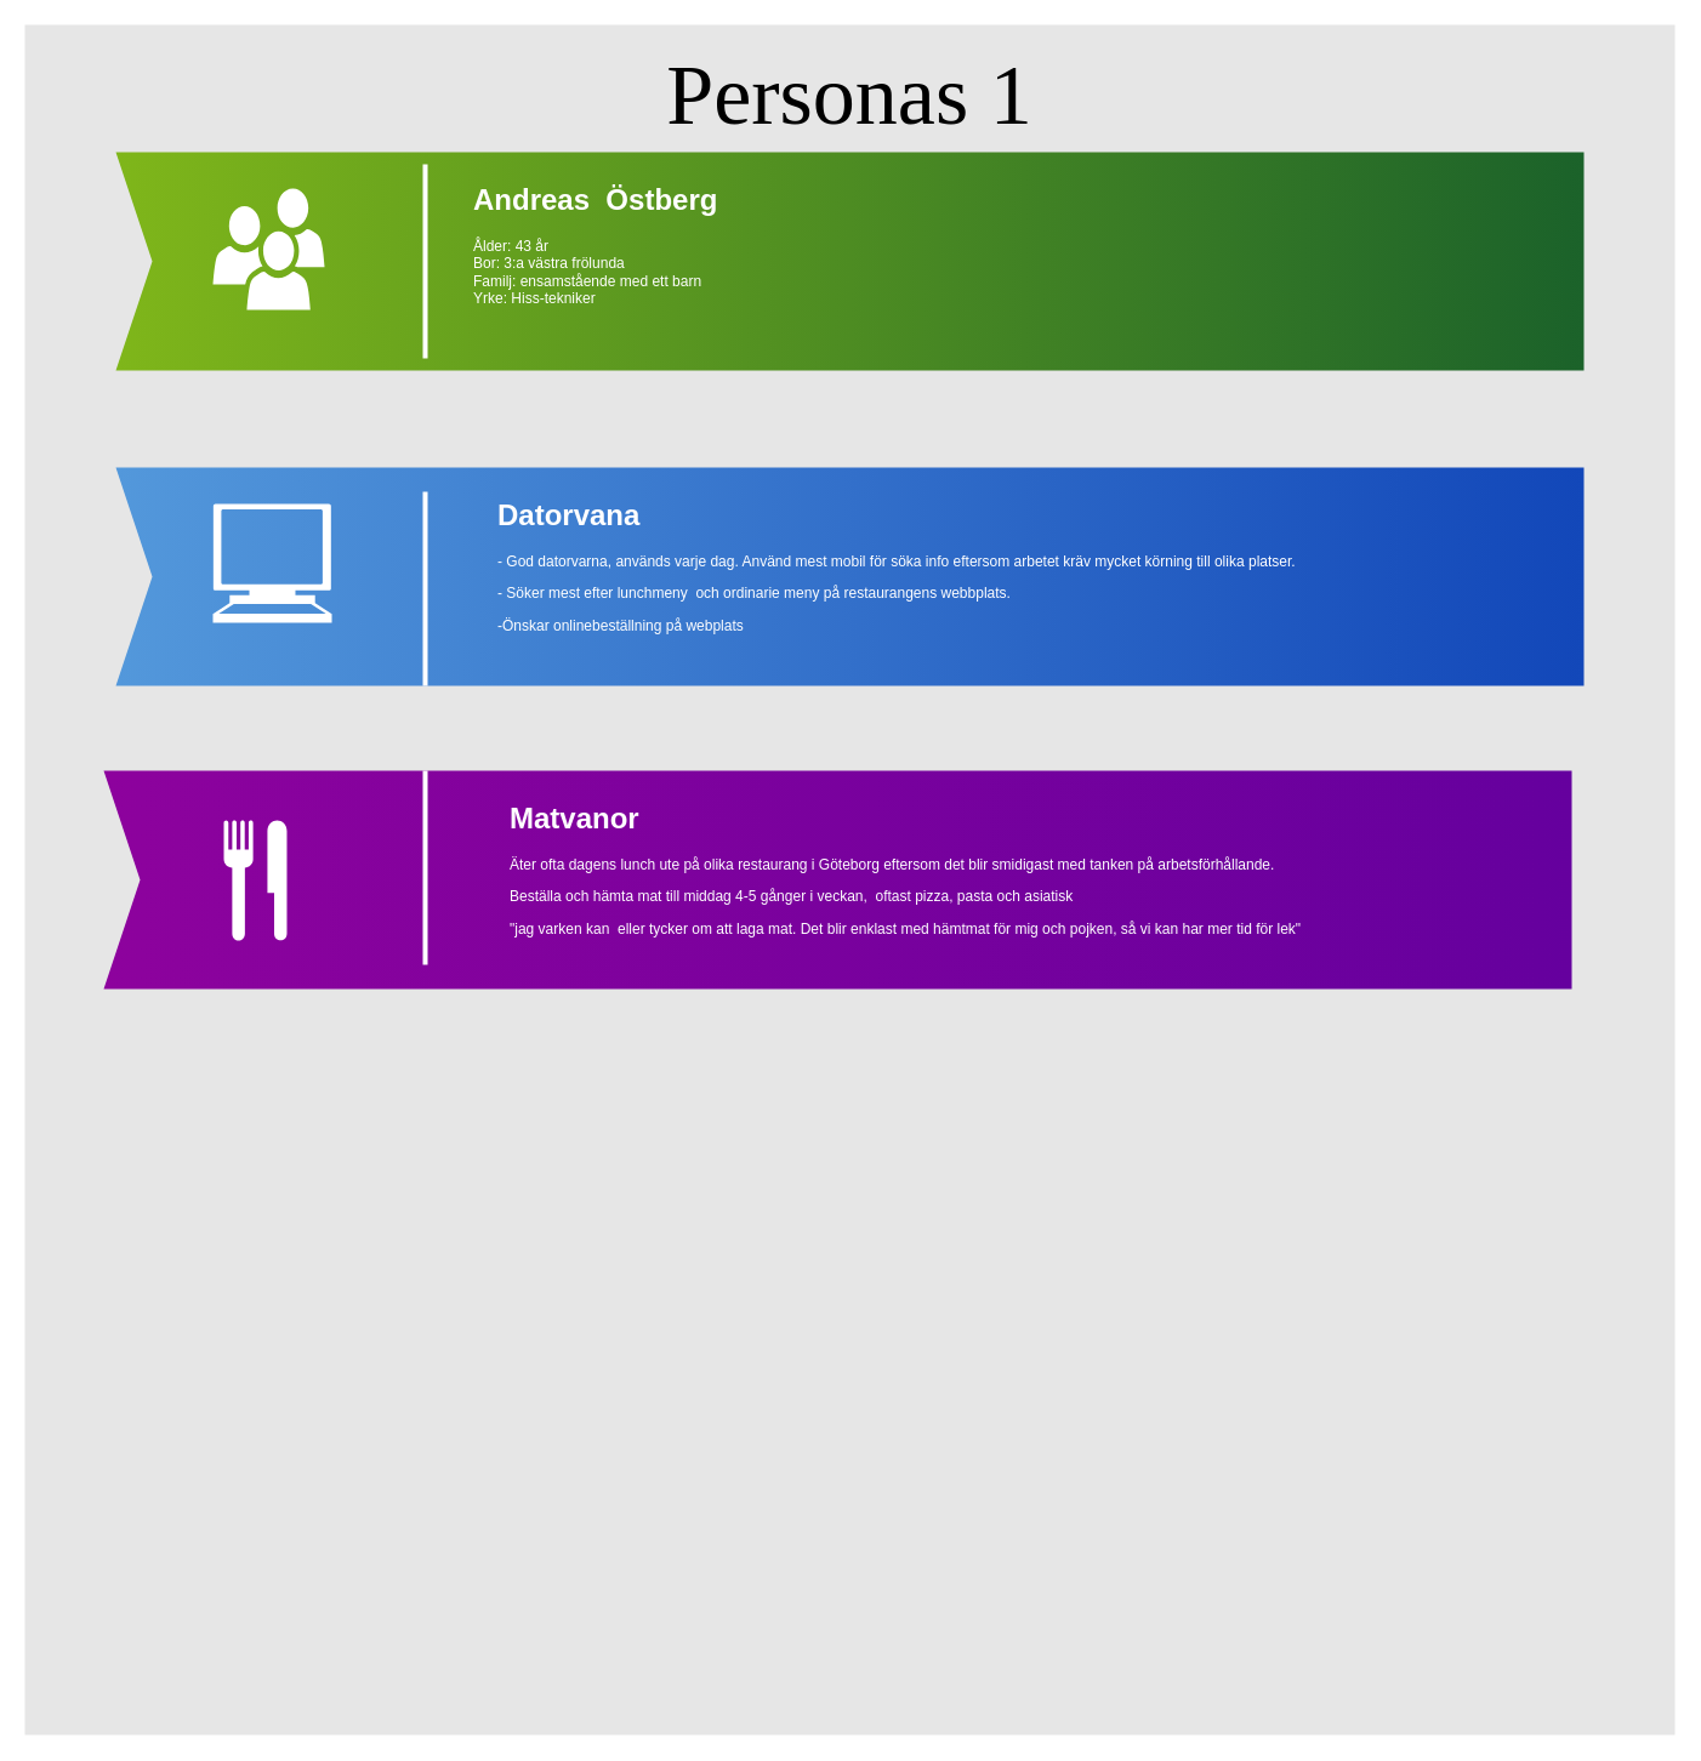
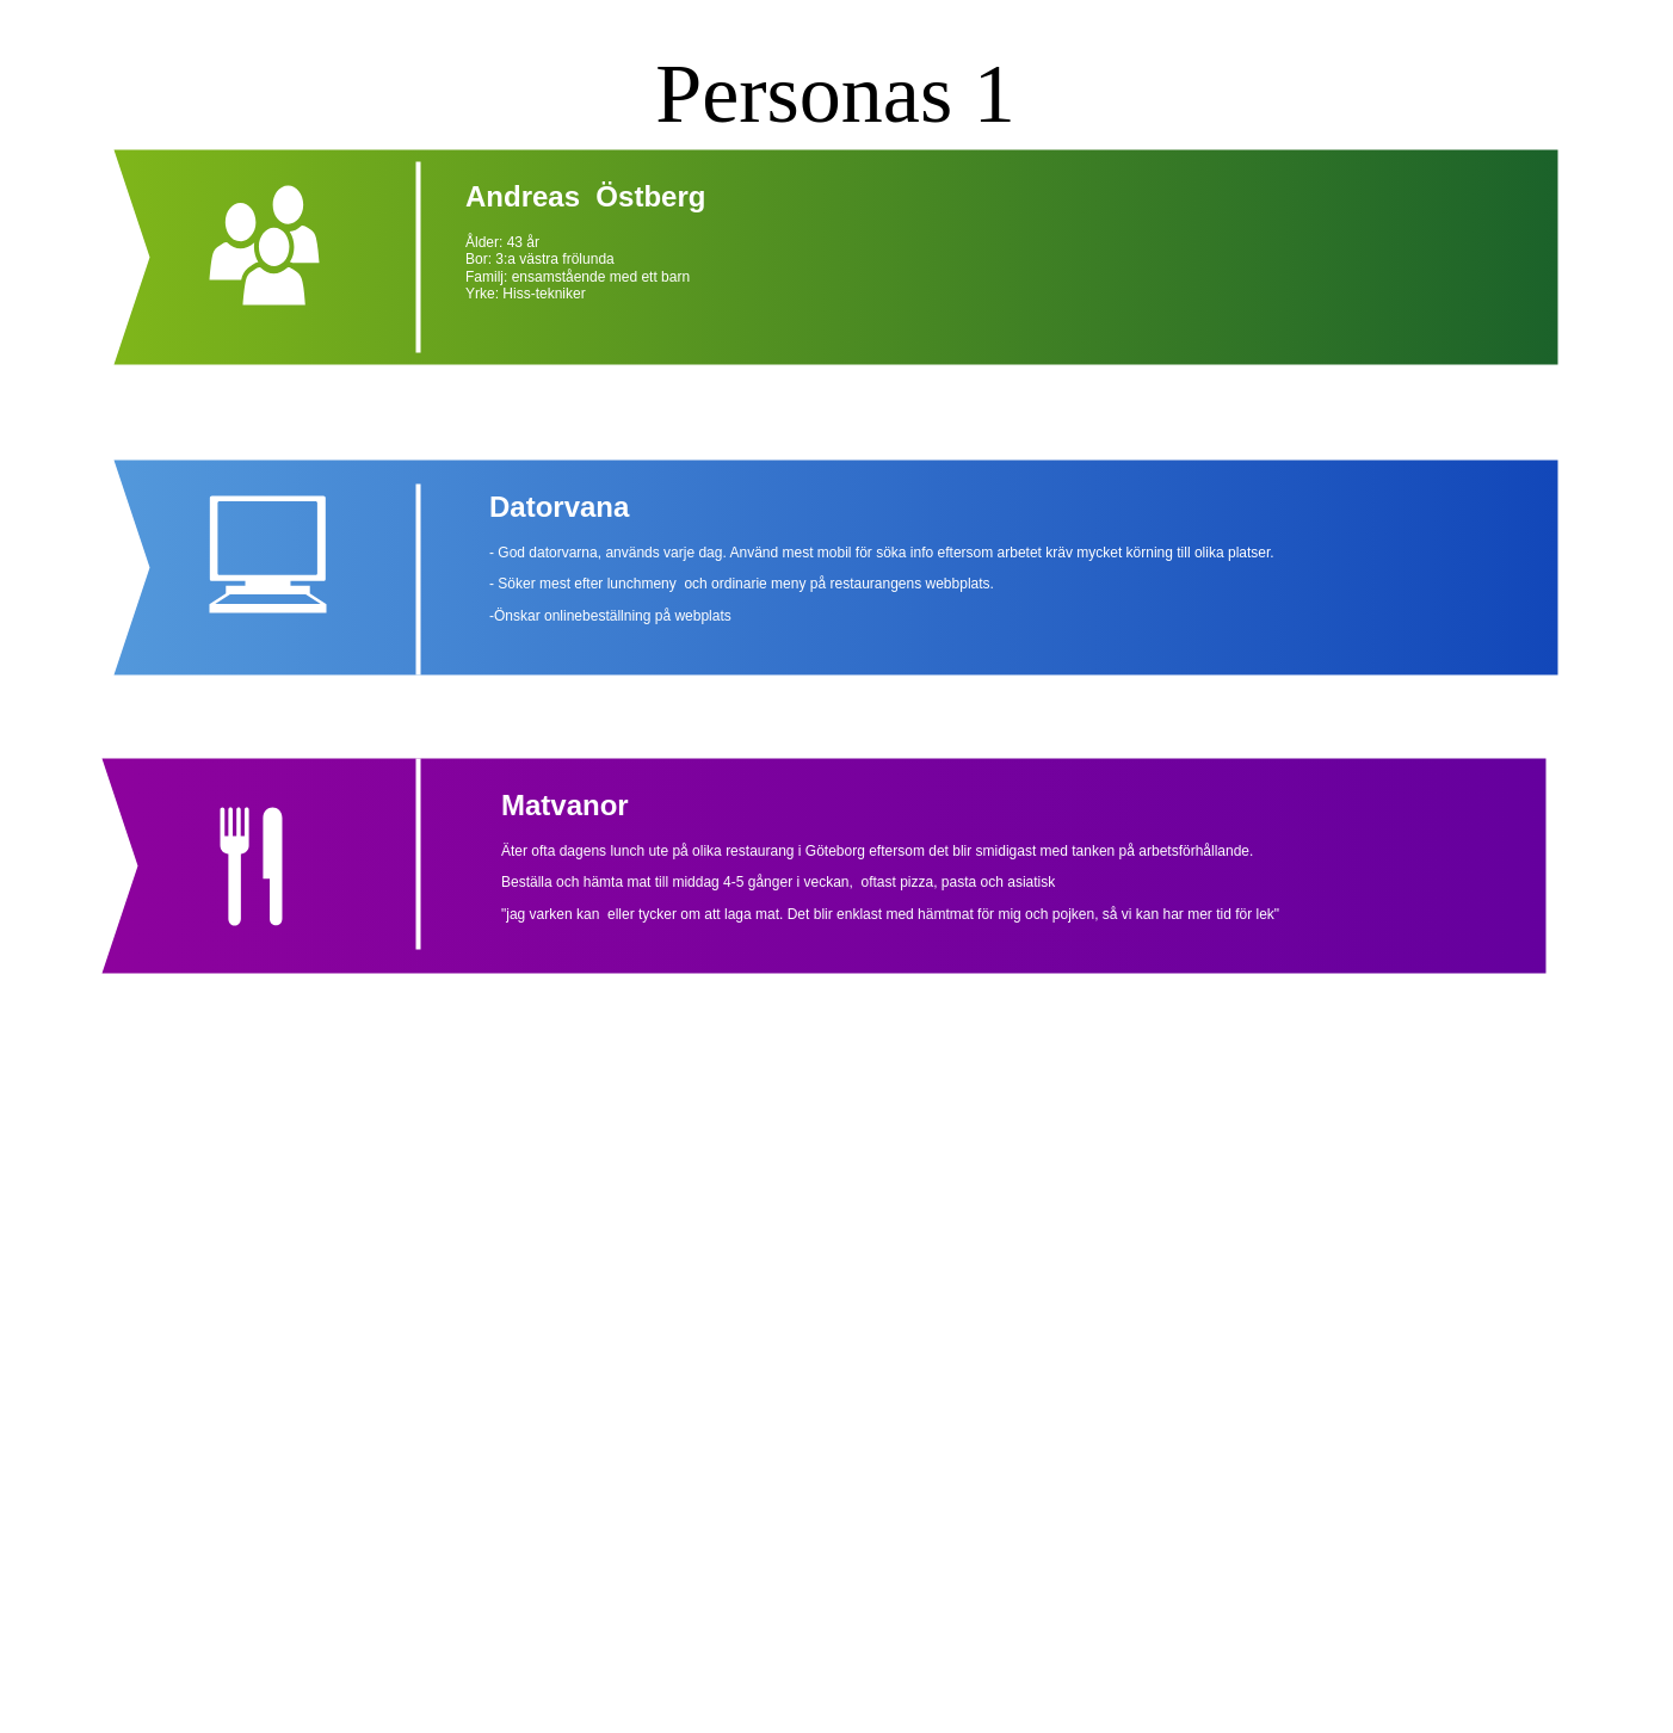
- <mxCell id="2" value="Personas 1" style="whiteSpace=wrap;html=1;rounded=0;shadow=0;dashed=0;strokeWidth=1;fillColor=#E6E6E6;fontFamily=Verdana;fontSize=70;strokeColor=none;verticalAlign=top;spacingTop=10;" parent="1" vertex="1"><mxGeometry x="20" y="20" width="1360" height="1410" as="geometry" /></mxCell>
+ <mxCell id="2" value="Personas 1" style="whiteSpace=wrap;html=1;rounded=0;shadow=0;dashed=0;strokeWidth=1;fillColor=#ffffff;fontFamily=Verdana;fontSize=70;strokeColor=none;verticalAlign=top;spacingTop=10;" parent="1" vertex="1"><mxGeometry x="20" y="20" width="1360" height="1410" as="geometry" /></mxCell>
